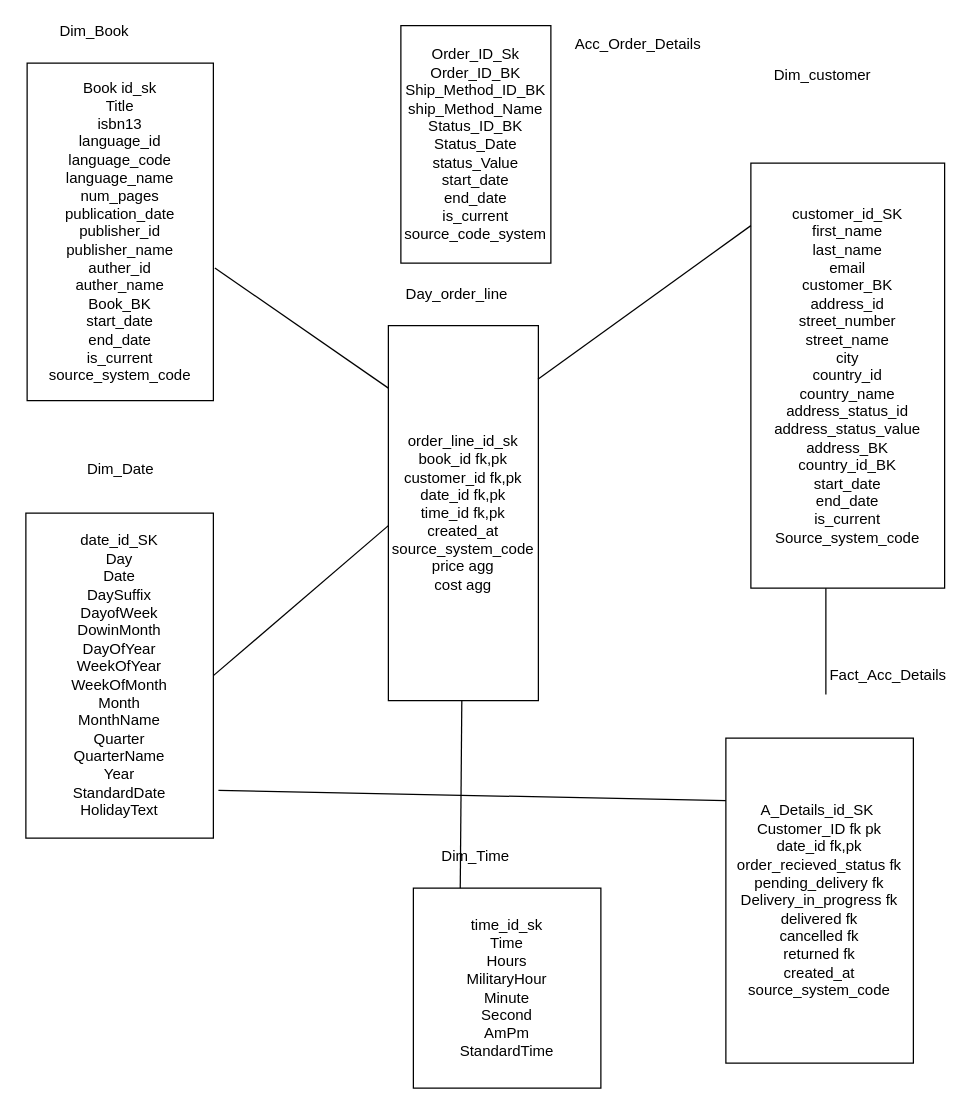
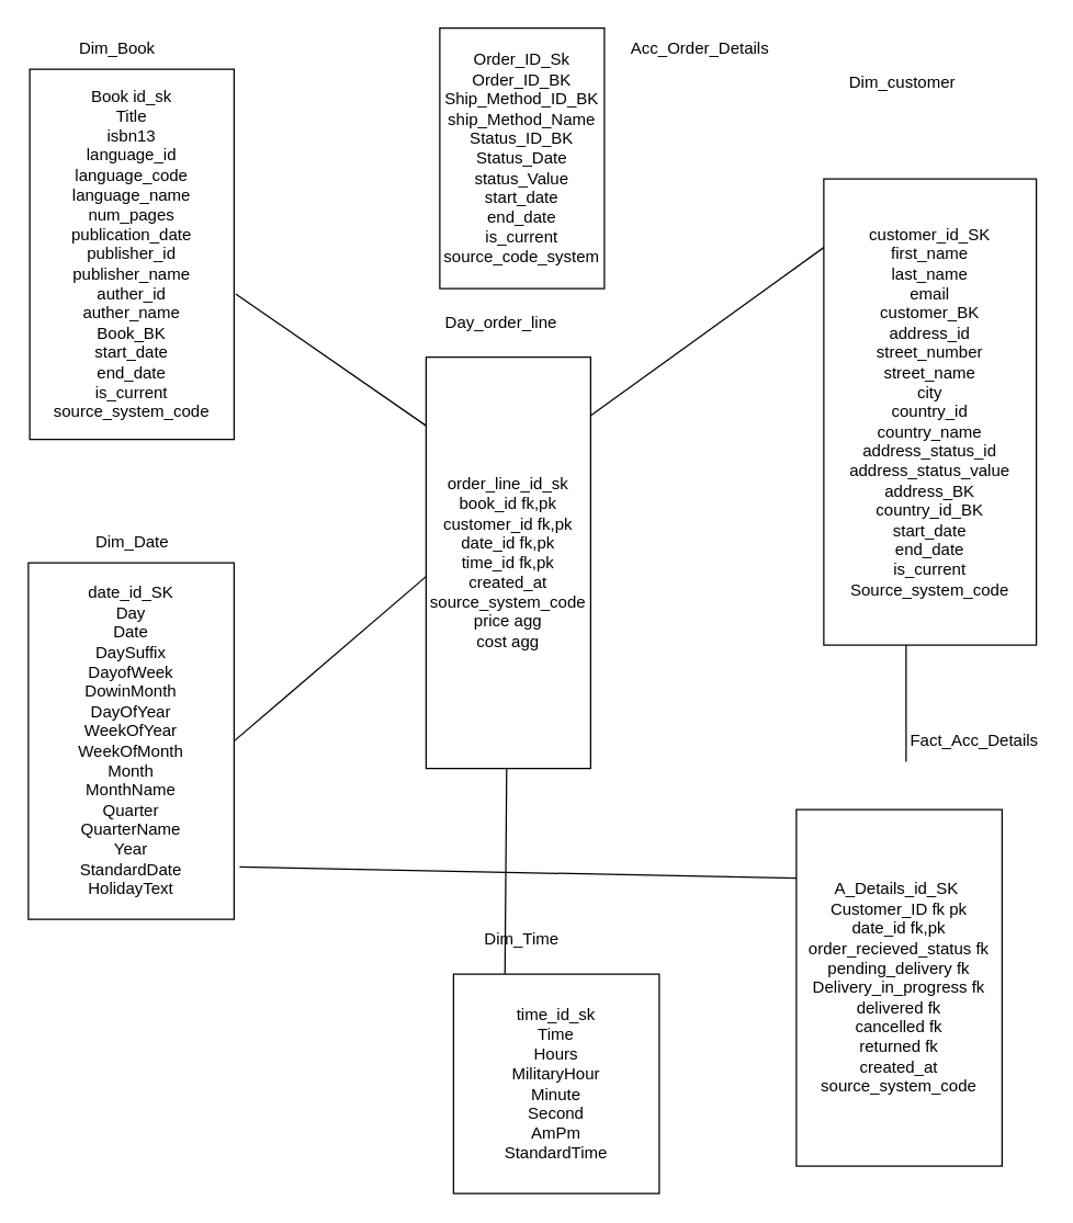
- <mxCell id="5" value="Dim_Book" style="text;html=1;strokeColor=none;fillColor=none;align=center;verticalAlign=middle;whiteSpace=wrap;rounded=0;" parent="1" vertex="1"><mxGeometry x="45" y="10" width="60" height="30" as="geometry" /></mxCell>
+ <mxCell id="5" value="Dim_Book" style="text;html=1;strokeColor=none;fillColor=none;align=center;verticalAlign=middle;whiteSpace=wrap;rounded=0;" parent="1" vertex="1"><mxGeometry x="55" y="20" width="60" height="30" as="geometry" /></mxCell>
- <mxCell id="9" value="Dim_Date" style="text;html=1;strokeColor=none;fillColor=none;align=center;verticalAlign=middle;whiteSpace=wrap;rounded=0;" parent="1" vertex="1"><mxGeometry x="66" y="360" width="60" height="30" as="geometry" /></mxCell>
+ <mxCell id="9" value="Dim_Date" style="text;html=1;strokeColor=none;fillColor=none;align=center;verticalAlign=middle;whiteSpace=wrap;rounded=0;" parent="1" vertex="1"><mxGeometry x="66" y="380" width="60" height="30" as="geometry" /></mxCell>
